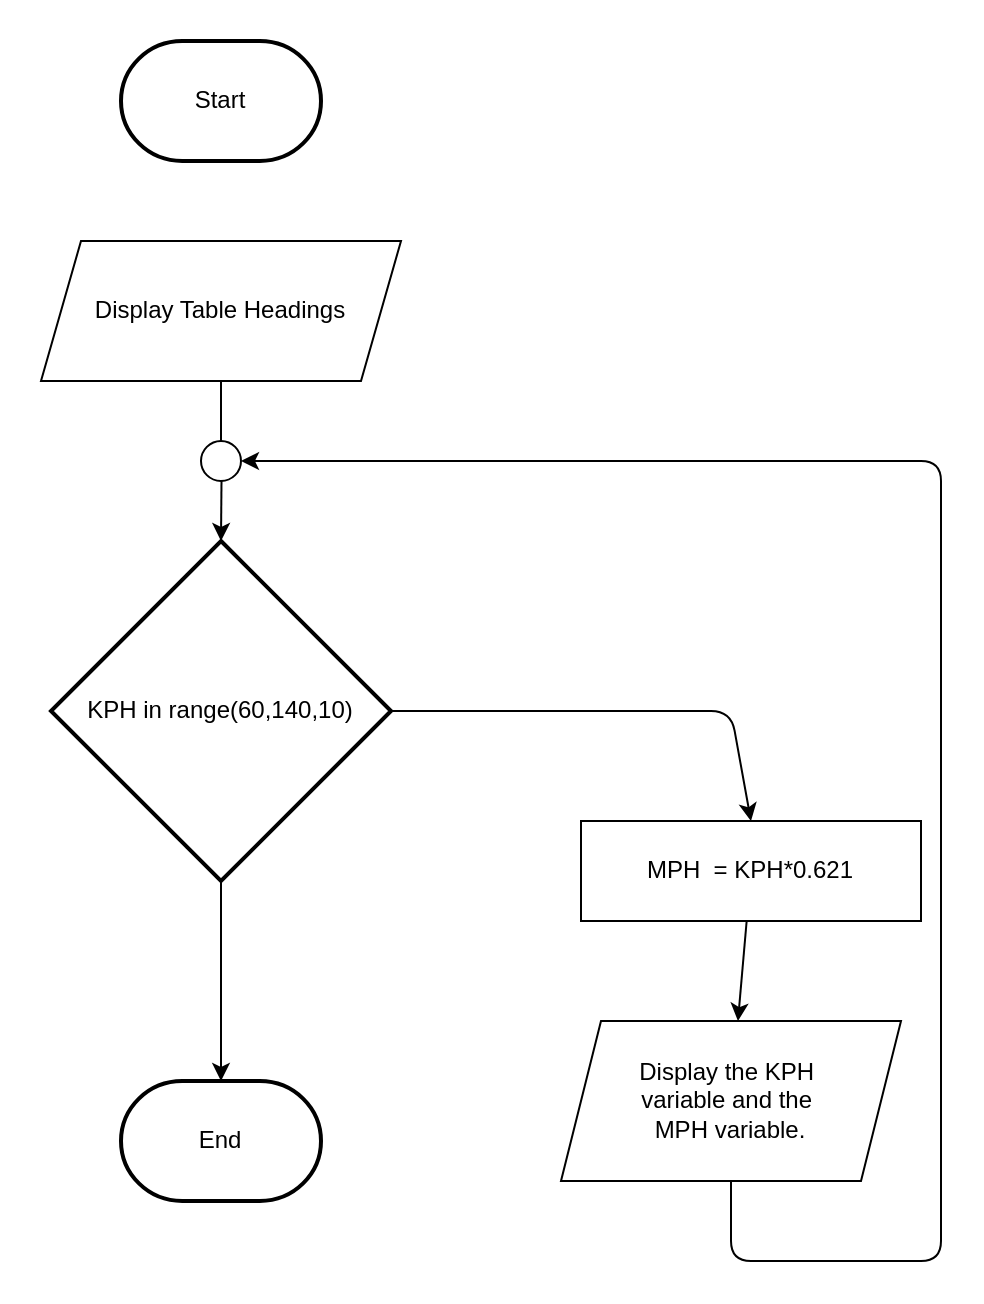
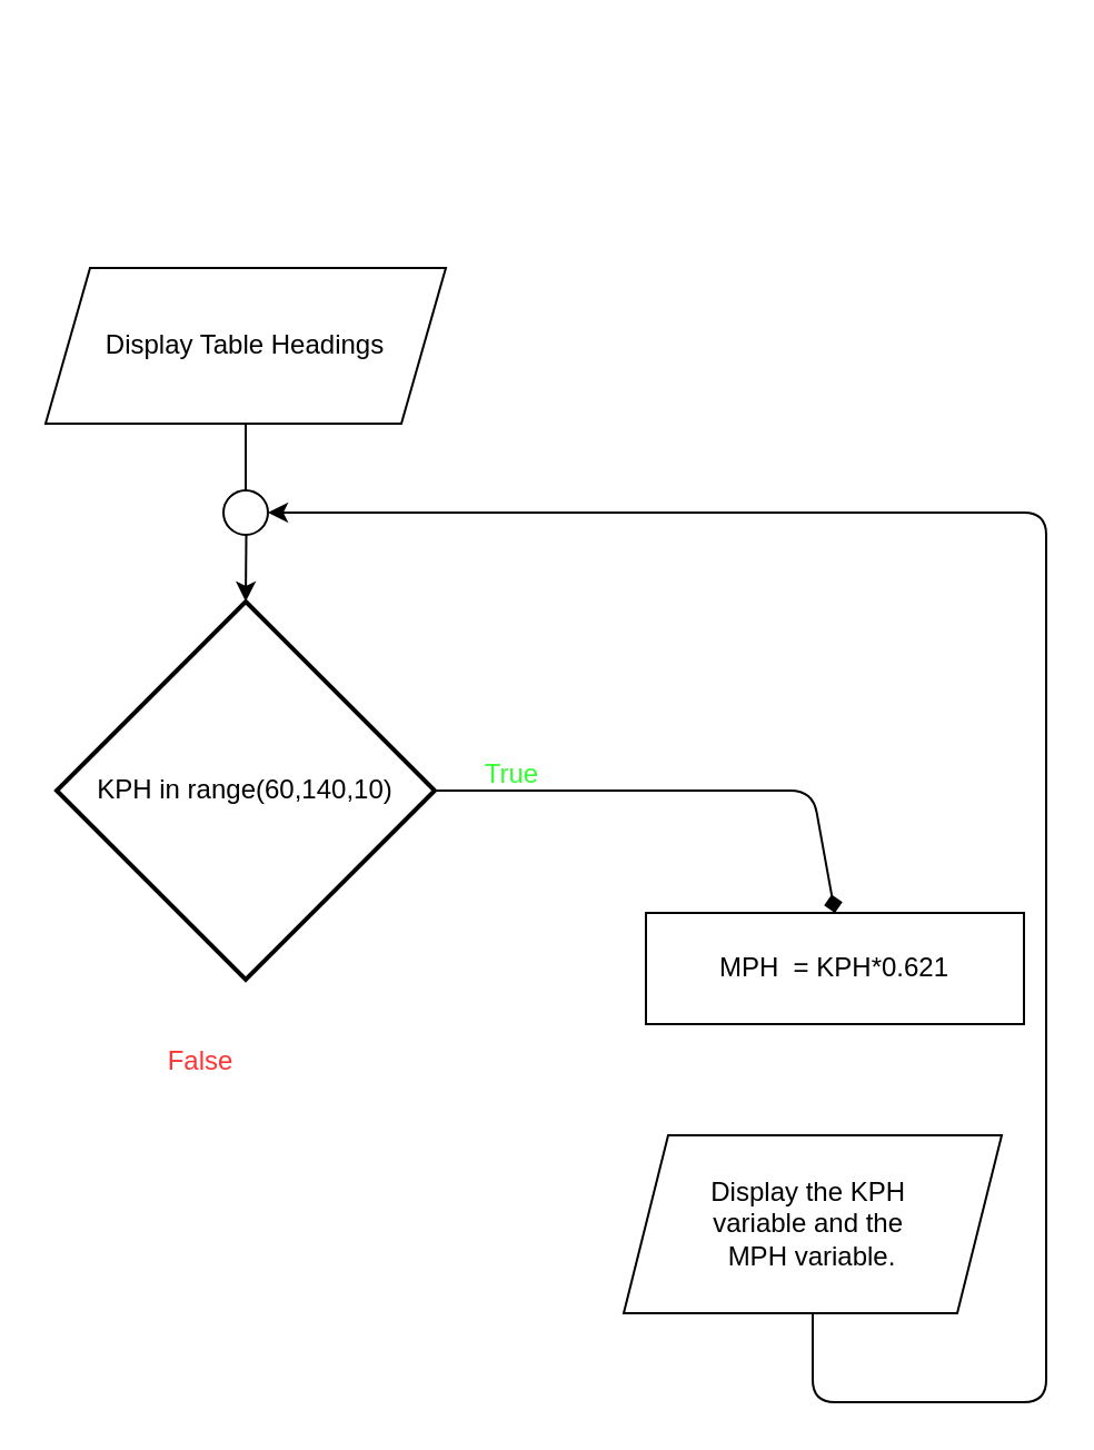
- <mxCell id="2" value="Start" style="strokeWidth=2;html=1;shape=mxgraph.flowchart.terminator;whiteSpace=wrap;" vertex="1" parent="1"><mxGeometry x="60" y="20" width="100" height="60" as="geometry" /></mxCell>
+ <mxCell id="15" value="True" style="text;html=1;strokeColor=none;fillColor=none;align=center;verticalAlign=middle;whiteSpace=wrap;rounded=0;fontColor=#33FF33;" vertex="1" parent="1"><mxGeometry x="200" y="333" width="60" height="30" as="geometry" /></mxCell>
- <mxCell id="6" style="edgeStyle=none;html=1;entryX=0.5;entryY=0;entryDx=0;entryDy=0;" edge="1" parent="1" source="7" target="9"><mxGeometry relative="1" as="geometry"><Array as="points"><mxPoint x="365" y="355" /></Array><mxPoint x="365" y="400" as="targetPoint" /></mxGeometry></mxCell>
+ <mxCell id="6" style="edgeStyle=none;html=1;entryX=0.5;entryY=0;entryDx=0;entryDy=0;endArrow=diamond;" edge="1" parent="1" source="7" target="9"><mxGeometry relative="1" as="geometry"><Array as="points"><mxPoint x="365" y="355" /></Array><mxPoint x="365" y="400" as="targetPoint" /></mxGeometry></mxCell>
+ <mxCell id="16" value="False" style="text;html=1;strokeColor=none;fillColor=none;align=center;verticalAlign=middle;whiteSpace=wrap;rounded=0;fontColor=#FF3333;" vertex="1" parent="1"><mxGeometry x="60" y="462" width="60" height="30" as="geometry" /></mxCell>
- <mxCell id="8" value="" style="edgeStyle=none;html=1;" edge="1" parent="1" source="9" target="11"><mxGeometry relative="1" as="geometry" /></mxCell>
- <mxCell id="5" value="" style="edgeStyle=none;html=1;" edge="1" parent="1" source="7" target="12"><mxGeometry relative="1" as="geometry" /></mxCell>
- <mxCell id="12" value="End" style="strokeWidth=2;html=1;shape=mxgraph.flowchart.terminator;whiteSpace=wrap;" vertex="1" parent="1"><mxGeometry x="60" y="540" width="100" height="60" as="geometry" /></mxCell>
